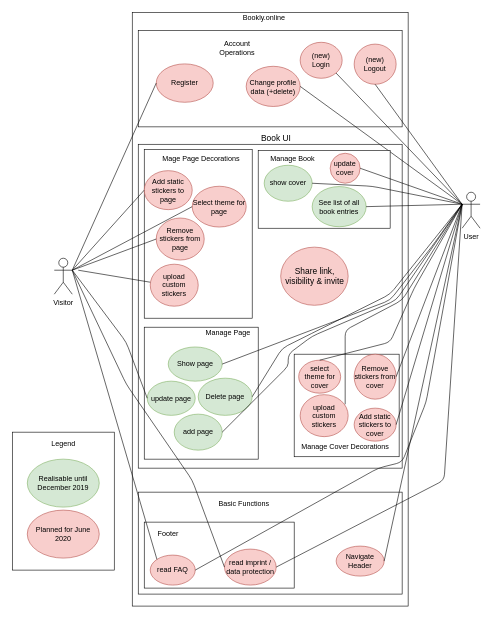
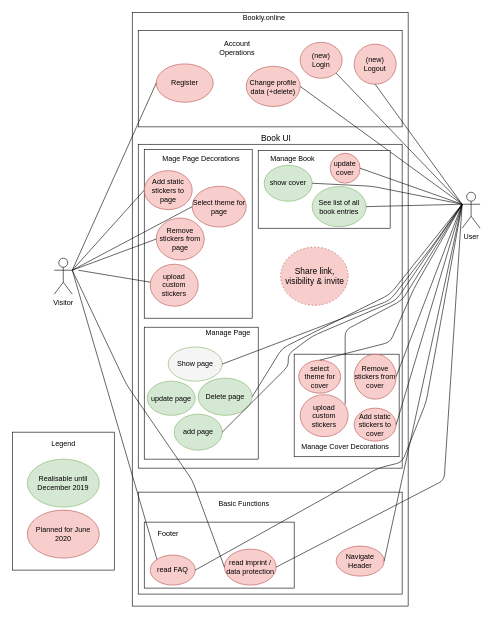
- <mxCell id="36" value="&lt;font style=&quot;font-size: 14px&quot;&gt;Share link, visibility &amp;amp; invite&lt;/font&gt;" style="ellipse;whiteSpace=wrap;html=1;fillColor=#f8cecc;strokeColor=#b85450;" parent="1" vertex="1"><mxGeometry x="467.5" y="411.5" width="112.5" height="97" as="geometry" /></mxCell>
+ <mxCell id="36" value="&lt;font style=&quot;font-size: 14px&quot;&gt;Share link, visibility &amp;amp; invite&lt;/font&gt;" style="ellipse;whiteSpace=wrap;html=1;fillColor=#f8cecc;strokeColor=#b85450;dashed=1;" parent="1" vertex="1"><mxGeometry x="467.5" y="411.5" width="112.5" height="97" as="geometry" /></mxCell>
- <mxCell id="27" value="" style="endArrow=none;html=1;entryX=0;entryY=0.5;entryDx=0;entryDy=0;exitX=1;exitY=0.333;exitDx=0;exitDy=0;exitPerimeter=0;endFill=0;" parent="1" source="8" target="26" edge="1"><mxGeometry width="50" height="50" relative="1" as="geometry"><mxPoint x="130" y="460" as="sourcePoint" /><mxPoint x="530" y="930" as="targetPoint" /><Array as="points"><mxPoint x="210" y="570" /></Array></mxGeometry></mxCell>
- <mxCell id="29" value="Show page" style="ellipse;whiteSpace=wrap;html=1;fillColor=#d5e8d4;strokeColor=#82b366;" parent="1" vertex="1"><mxGeometry x="280" y="578" width="90" height="57" as="geometry" /></mxCell>
+ <mxCell id="29" value="Show page" style="ellipse;whiteSpace=wrap;html=1;fillColor=#f5f5f5;strokeColor=#82b366;" parent="1" vertex="1"><mxGeometry x="280" y="578" width="90" height="57" as="geometry" /></mxCell>
